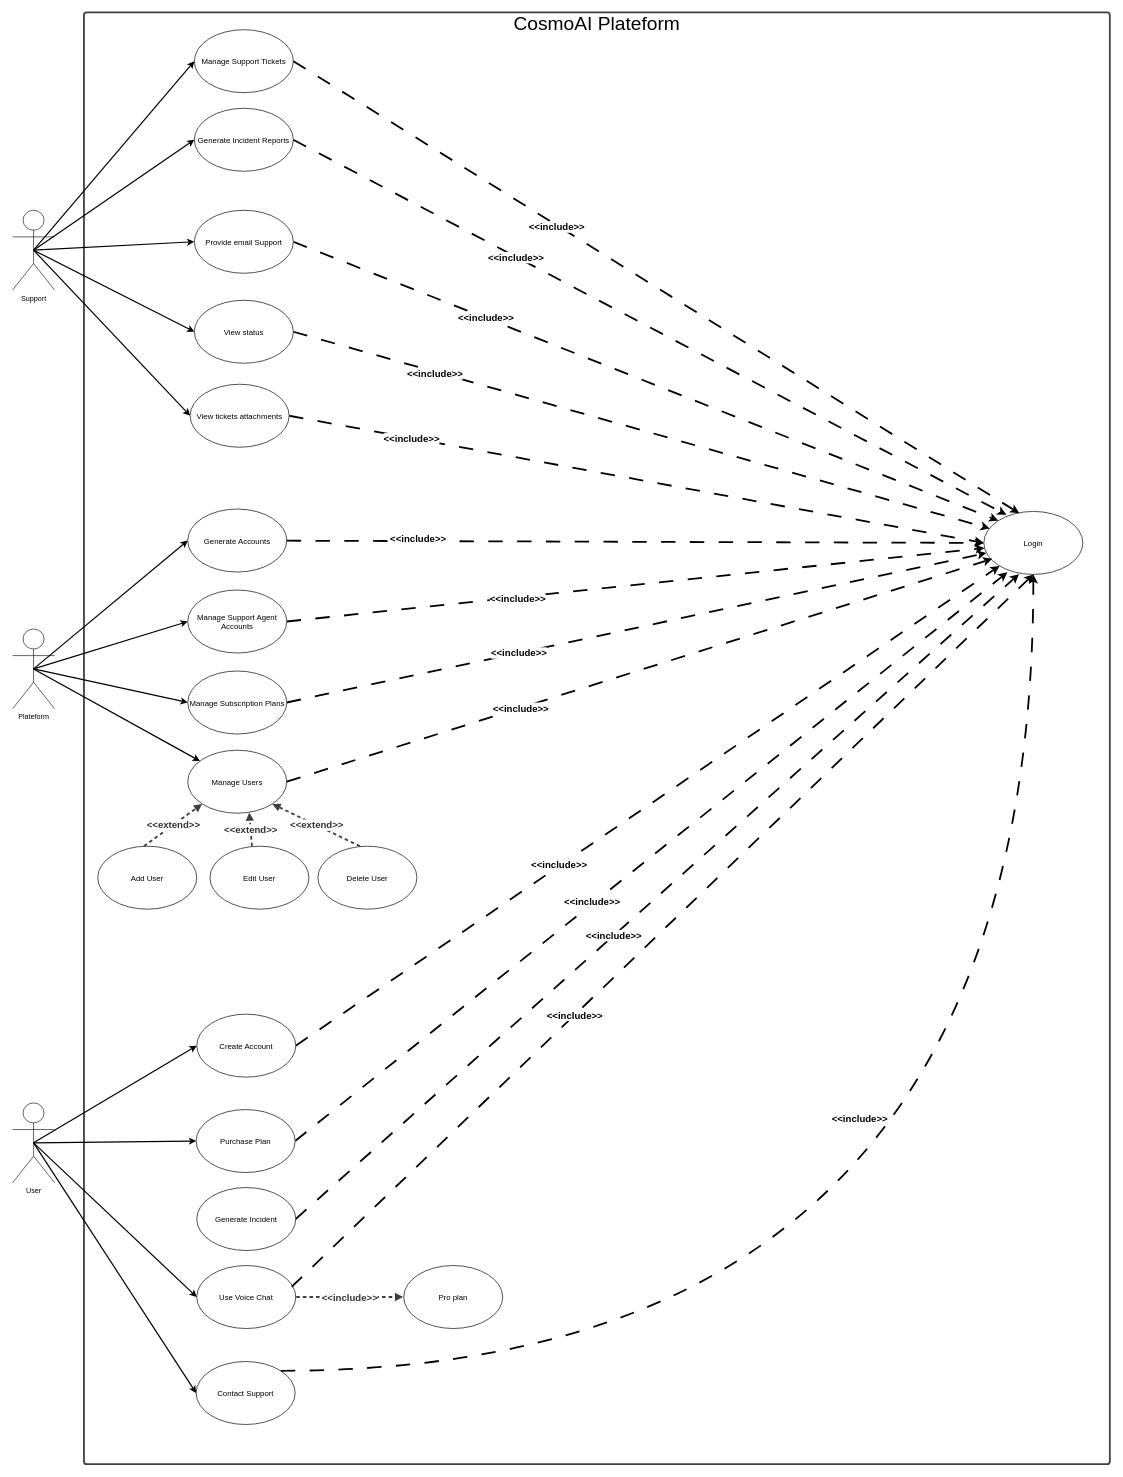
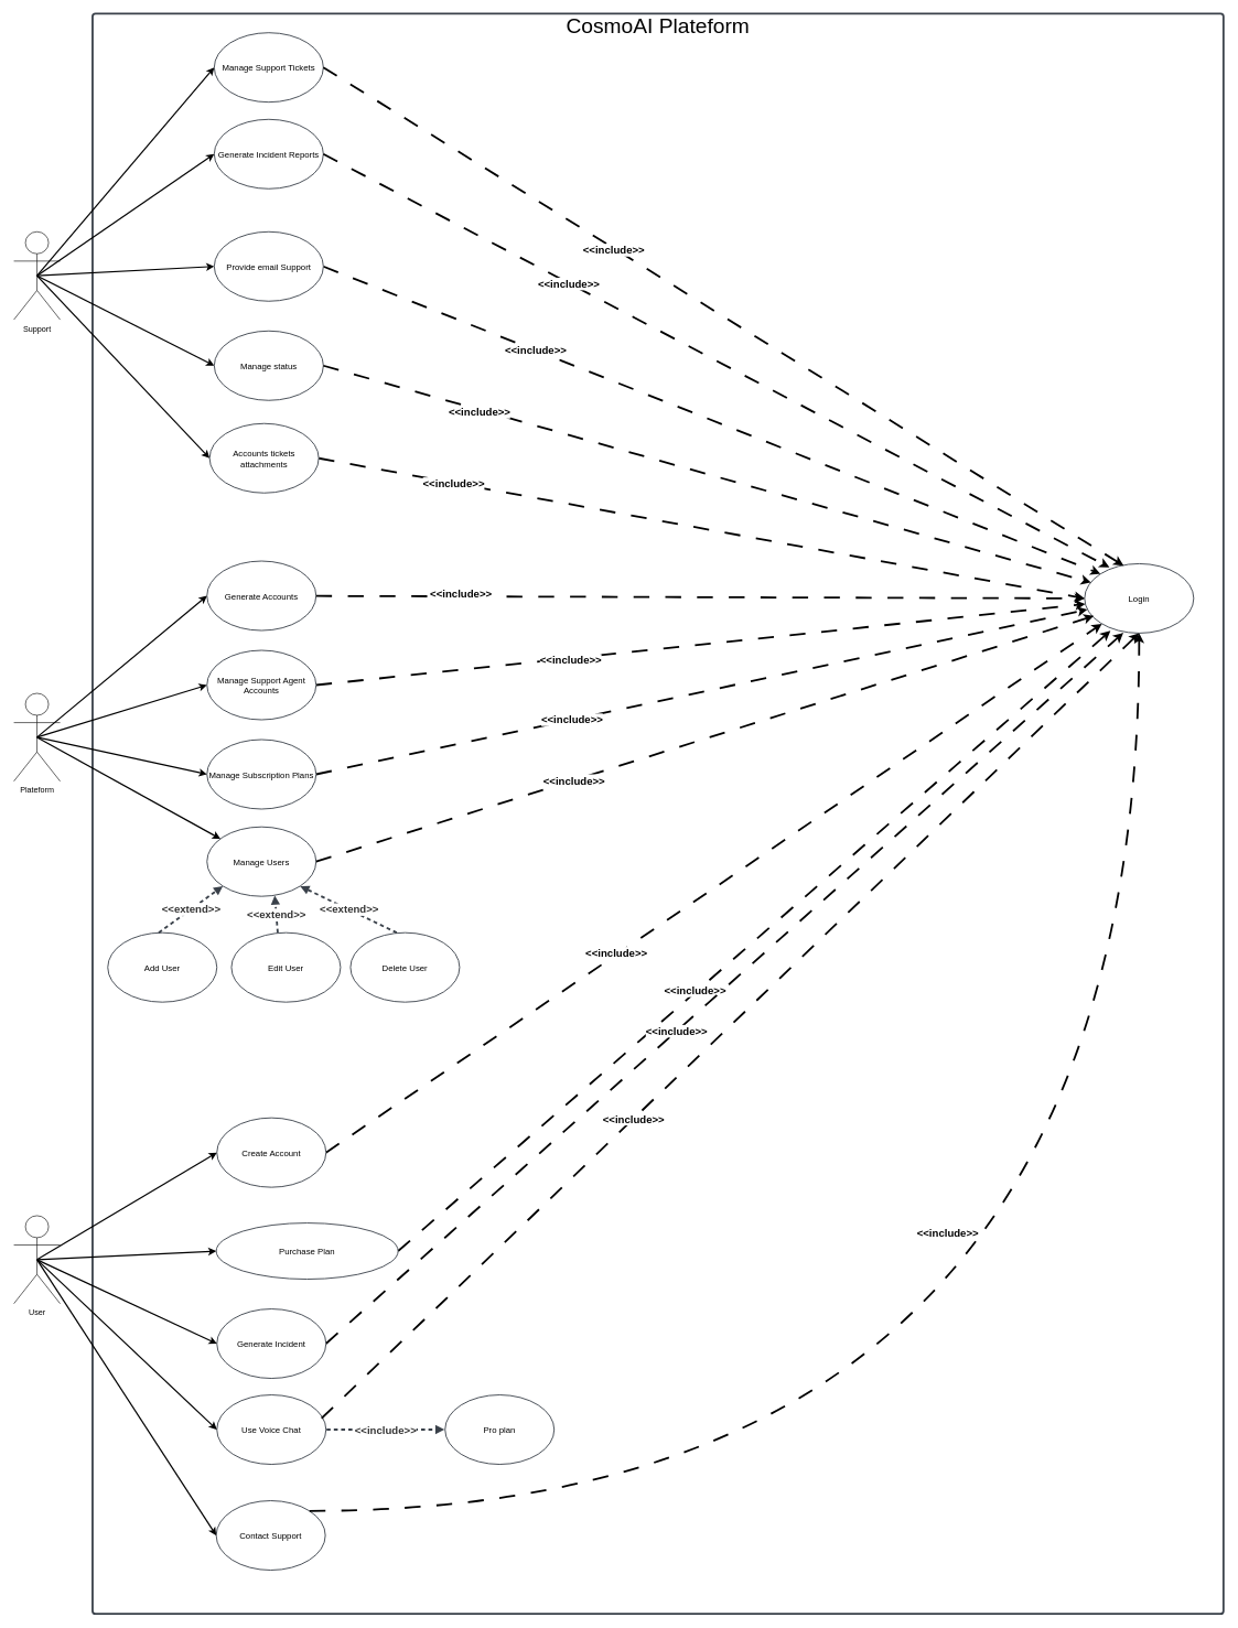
- <mxCell id="53" value="View status" style="html=1;overflow=block;blockSpacing=1;whiteSpace=wrap;ellipse;fontSize=13;align=center;spacing=3.8;strokeColor=#3a414a;strokeOpacity=100;fillOpacity=100;rounded=1;absoluteArcSize=1;arcSize=9;fillColor=#ffffff;strokeWidth=1.5;lucidId=1I8PJxHGPiZv;" vertex="1" parent="1"><mxGeometry x="323" y="500" width="165" height="105" as="geometry" /></mxCell>
+ <mxCell id="53" value="Manage status" style="html=1;overflow=block;blockSpacing=1;whiteSpace=wrap;ellipse;fontSize=13;align=center;spacing=3.8;strokeColor=#3a414a;strokeOpacity=100;fillOpacity=100;rounded=1;absoluteArcSize=1;arcSize=9;fillColor=#ffffff;strokeWidth=1.5;lucidId=1I8PJxHGPiZv;" vertex="1" parent="1"><mxGeometry x="323" y="500" width="165" height="105" as="geometry" /></mxCell>
- <mxCell id="56" value="View tickets attachments" style="html=1;overflow=block;blockSpacing=1;whiteSpace=wrap;ellipse;fontSize=13;align=center;spacing=3.8;strokeColor=#3a414a;strokeOpacity=100;fillOpacity=100;rounded=1;absoluteArcSize=1;arcSize=9;fillColor=#ffffff;strokeWidth=1.5;lucidId=1I8PJxHGPiZv;" vertex="1" parent="1"><mxGeometry x="316" y="640" width="165" height="105" as="geometry" /></mxCell>
+ <mxCell id="56" value="Accounts tickets attachments" style="html=1;overflow=block;blockSpacing=1;whiteSpace=wrap;ellipse;fontSize=13;align=center;spacing=3.8;strokeColor=#3a414a;strokeOpacity=100;fillOpacity=100;rounded=1;absoluteArcSize=1;arcSize=9;fillColor=#ffffff;strokeWidth=1.5;lucidId=1I8PJxHGPiZv;" vertex="1" parent="1"><mxGeometry x="316" y="640" width="165" height="105" as="geometry" /></mxCell>
- <mxCell id="18" value="Purchase Plan" style="html=1;overflow=block;blockSpacing=1;whiteSpace=wrap;ellipse;fontSize=13;align=center;spacing=3.8;strokeColor=#3a414a;strokeOpacity=100;fillOpacity=100;rounded=1;absoluteArcSize=1;arcSize=9;fillColor=#ffffff;strokeWidth=1.5;lucidId=li9Px7Jlr6Su;" vertex="1" parent="1"><mxGeometry x="326" y="1849" width="165" height="105" as="geometry" /></mxCell>
+ <mxCell id="18" value="Purchase Plan" style="html=1;overflow=block;blockSpacing=1;whiteSpace=wrap;ellipse;fontSize=13;align=center;spacing=3.8;strokeColor=#3a414a;strokeOpacity=100;fillOpacity=100;rounded=1;absoluteArcSize=1;arcSize=9;fillColor=#ffffff;strokeWidth=1.5;lucidId=li9Px7Jlr6Su;" vertex="1" parent="1"><mxGeometry x="326" y="1849" width="275" height="85" as="geometry" /></mxCell>
+ <mxCell id="40" style="rounded=0;orthogonalLoop=1;jettySize=auto;html=1;exitX=0.5;exitY=0.5;exitDx=0;exitDy=0;exitPerimeter=0;entryX=0;entryY=0.5;entryDx=0;entryDy=0;strokeWidth=2;" edge="1" parent="1" source="41" target="28"><mxGeometry relative="1" as="geometry" /></mxCell>
